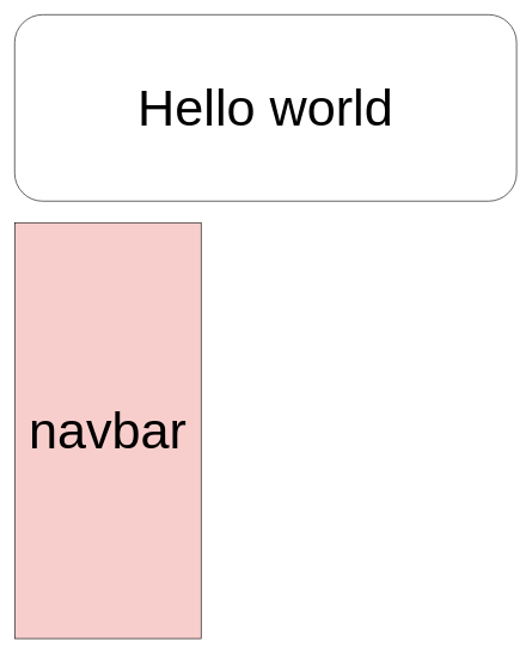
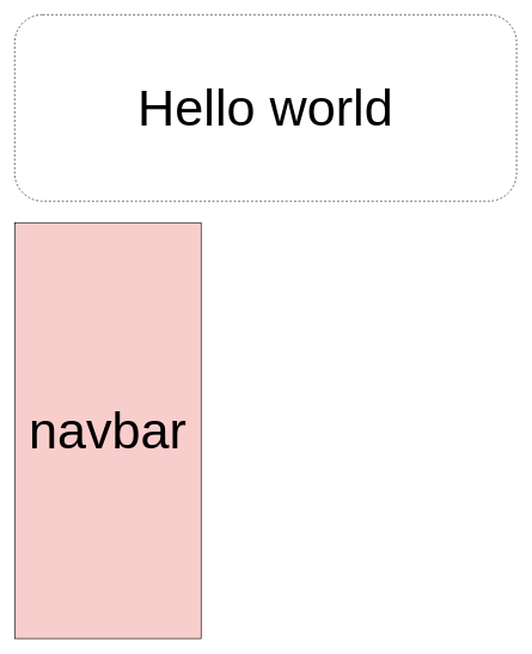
- <mxCell id="2" value="&lt;font style=&quot;font-size: 72px;&quot;&gt;Hello world&lt;br&gt;&lt;/font&gt;" style="rounded=1;whiteSpace=wrap;html=1;" vertex="1" parent="1"><mxGeometry x="20" y="20" width="700" height="260" as="geometry" /></mxCell>
+ <mxCell id="2" value="&lt;font style=&quot;font-size: 72px;&quot;&gt;Hello world&lt;br&gt;&lt;/font&gt;" style="rounded=1;whiteSpace=wrap;html=1;dashed=1;" vertex="1" parent="1"><mxGeometry x="20" y="20" width="700" height="260" as="geometry" /></mxCell>
